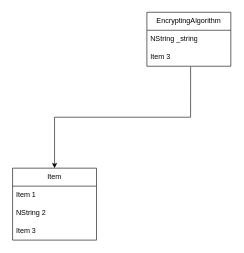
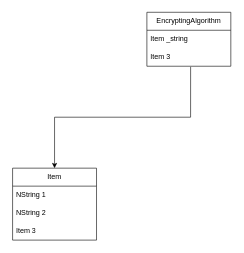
- <mxCell id="8" value="NString _string&lt;br&gt;" style="text;strokeColor=none;fillColor=none;align=left;verticalAlign=middle;spacingLeft=4;spacingRight=4;overflow=hidden;points=[[0,0.5],[1,0.5]];portConstraint=eastwest;rotatable=0;whiteSpace=wrap;html=1;" vertex="1" parent="7"><mxGeometry y="30" width="140" height="30" as="geometry" /></mxCell>
+ <mxCell id="8" value="Item _string&lt;br&gt;" style="text;strokeColor=none;fillColor=none;align=left;verticalAlign=middle;spacingLeft=4;spacingRight=4;overflow=hidden;points=[[0,0.5],[1,0.5]];portConstraint=eastwest;rotatable=0;whiteSpace=wrap;html=1;" vertex="1" parent="7"><mxGeometry y="30" width="140" height="30" as="geometry" /></mxCell>
- <mxCell id="4" value="Item 1" style="text;strokeColor=none;fillColor=none;align=left;verticalAlign=middle;spacingLeft=4;spacingRight=4;overflow=hidden;points=[[0,0.5],[1,0.5]];portConstraint=eastwest;rotatable=0;whiteSpace=wrap;html=1;" vertex="1" parent="3"><mxGeometry y="30" width="140" height="30" as="geometry" /></mxCell>
+ <mxCell id="4" value="NString 1" style="text;strokeColor=none;fillColor=none;align=left;verticalAlign=middle;spacingLeft=4;spacingRight=4;overflow=hidden;points=[[0,0.5],[1,0.5]];portConstraint=eastwest;rotatable=0;whiteSpace=wrap;html=1;" vertex="1" parent="3"><mxGeometry y="30" width="140" height="30" as="geometry" /></mxCell>
